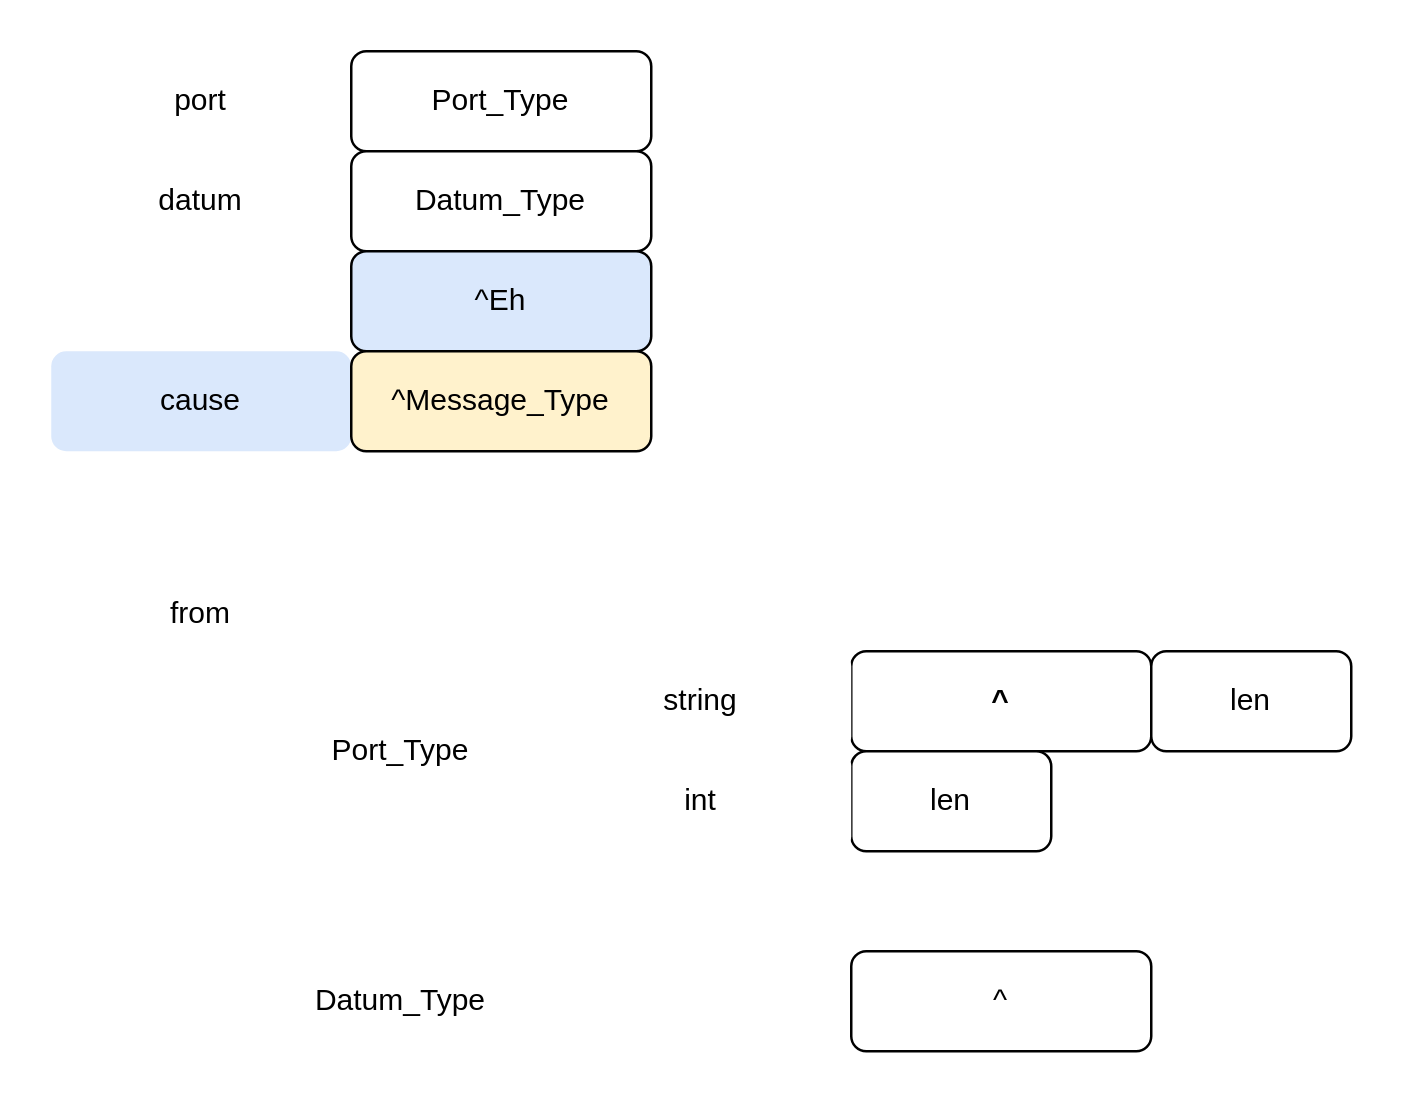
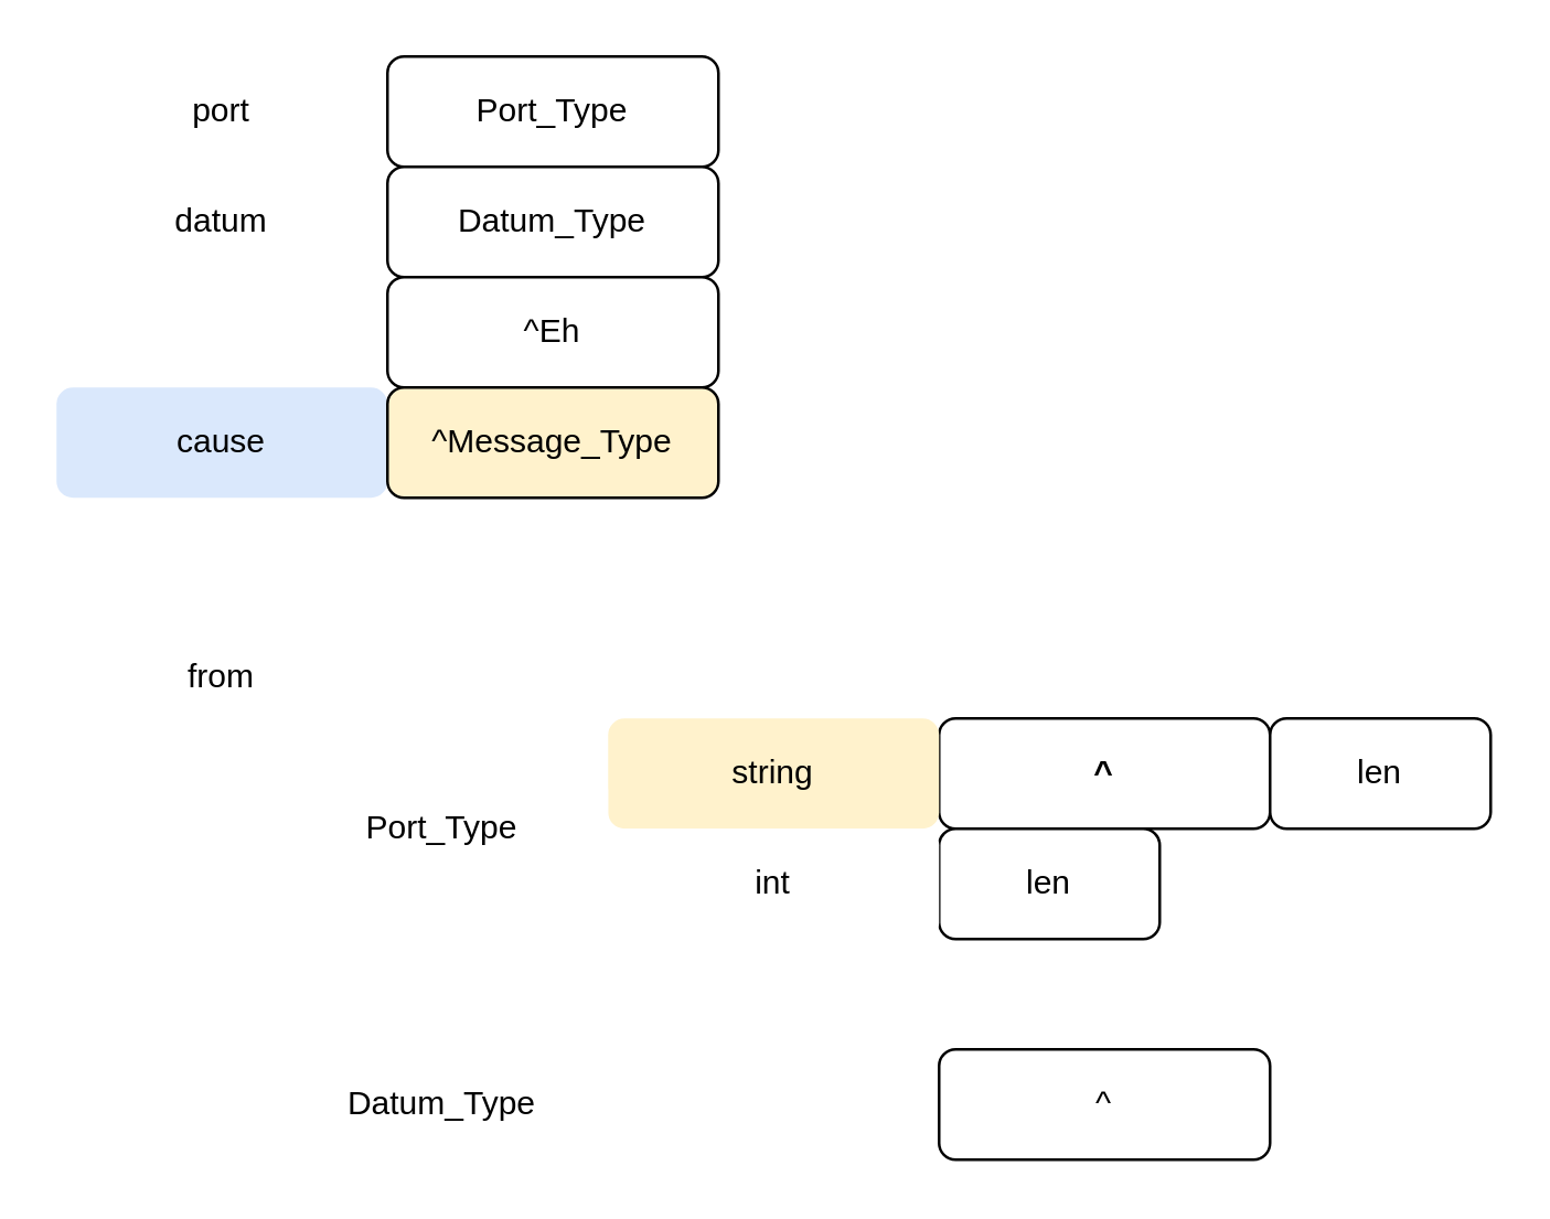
- <mxCell id="8" value="^Eh" style="rounded=1;whiteSpace=wrap;html=1;fillColor=#dae8fc;" vertex="1" parent="1"><mxGeometry x="140" y="100" width="120" height="40" as="geometry" /></mxCell>
+ <mxCell id="8" value="^Eh" style="rounded=1;whiteSpace=wrap;html=1;" vertex="1" parent="1"><mxGeometry x="140" y="100" width="120" height="40" as="geometry" /></mxCell>
- <mxCell id="13" value="string" style="rounded=1;whiteSpace=wrap;html=1;strokeColor=none;" vertex="1" parent="1"><mxGeometry x="220" y="260" width="120" height="40" as="geometry" /></mxCell>
+ <mxCell id="13" value="string" style="rounded=1;whiteSpace=wrap;html=1;strokeColor=none;fillColor=#fff2cc;" vertex="1" parent="1"><mxGeometry x="220" y="260" width="120" height="40" as="geometry" /></mxCell>
